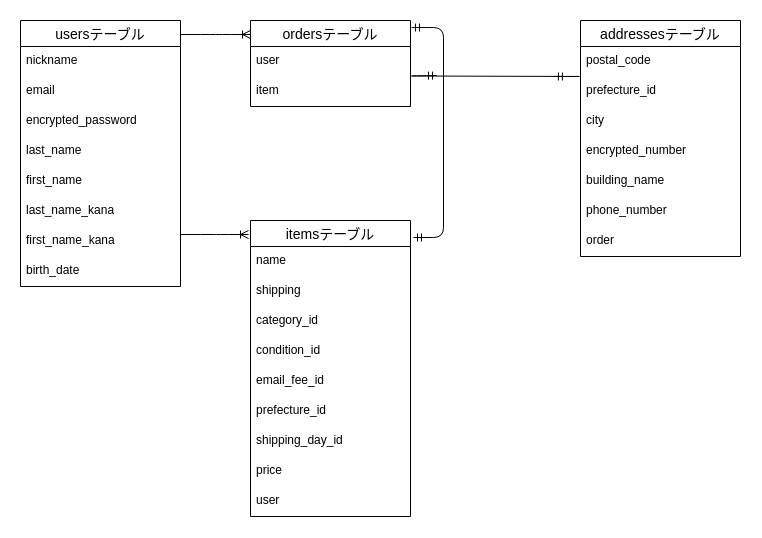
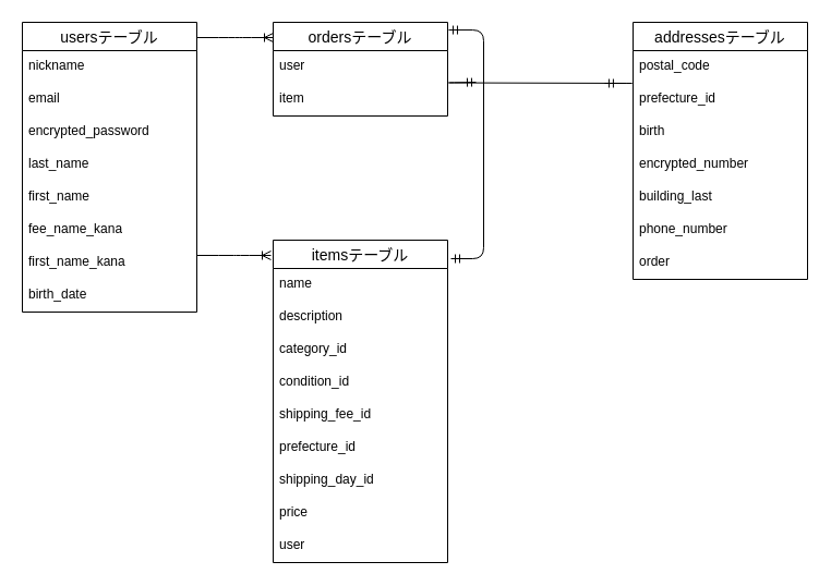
- <mxCell id="28" value="city" style="text;strokeColor=none;fillColor=none;spacingLeft=4;spacingRight=4;overflow=hidden;rotatable=0;points=[[0,0.5],[1,0.5]];portConstraint=eastwest;fontSize=12;whiteSpace=wrap;html=1;" parent="24" vertex="1"><mxGeometry y="86" width="160" height="30" as="geometry" /></mxCell>
+ <mxCell id="28" value="birth" style="text;strokeColor=none;fillColor=none;spacingLeft=4;spacingRight=4;overflow=hidden;rotatable=0;points=[[0,0.5],[1,0.5]];portConstraint=eastwest;fontSize=12;whiteSpace=wrap;html=1;" parent="24" vertex="1"><mxGeometry y="86" width="160" height="30" as="geometry" /></mxCell>
- <mxCell id="30" value="building_name" style="text;strokeColor=none;fillColor=none;spacingLeft=4;spacingRight=4;overflow=hidden;rotatable=0;points=[[0,0.5],[1,0.5]];portConstraint=eastwest;fontSize=12;whiteSpace=wrap;html=1;" parent="24" vertex="1"><mxGeometry y="146" width="160" height="30" as="geometry" /></mxCell>
+ <mxCell id="30" value="building_last" style="text;strokeColor=none;fillColor=none;spacingLeft=4;spacingRight=4;overflow=hidden;rotatable=0;points=[[0,0.5],[1,0.5]];portConstraint=eastwest;fontSize=12;whiteSpace=wrap;html=1;" parent="24" vertex="1"><mxGeometry y="146" width="160" height="30" as="geometry" /></mxCell>
- <mxCell id="8" value="last_name_kana" style="text;strokeColor=none;fillColor=none;spacingLeft=4;spacingRight=4;overflow=hidden;rotatable=0;points=[[0,0.5],[1,0.5]];portConstraint=eastwest;fontSize=12;whiteSpace=wrap;html=1;" parent="2" vertex="1"><mxGeometry y="176" width="160" height="30" as="geometry" /></mxCell>
+ <mxCell id="8" value="fee_name_kana" style="text;strokeColor=none;fillColor=none;spacingLeft=4;spacingRight=4;overflow=hidden;rotatable=0;points=[[0,0.5],[1,0.5]];portConstraint=eastwest;fontSize=12;whiteSpace=wrap;html=1;" parent="2" vertex="1"><mxGeometry y="176" width="160" height="30" as="geometry" /></mxCell>
- <mxCell id="13" value="shipping" style="text;strokeColor=none;fillColor=none;spacingLeft=4;spacingRight=4;overflow=hidden;rotatable=0;points=[[0,0.5],[1,0.5]];portConstraint=eastwest;fontSize=12;whiteSpace=wrap;html=1;" parent="11" vertex="1"><mxGeometry y="56" width="160" height="30" as="geometry" /></mxCell>
+ <mxCell id="13" value="description" style="text;strokeColor=none;fillColor=none;spacingLeft=4;spacingRight=4;overflow=hidden;rotatable=0;points=[[0,0.5],[1,0.5]];portConstraint=eastwest;fontSize=12;whiteSpace=wrap;html=1;" parent="11" vertex="1"><mxGeometry y="56" width="160" height="30" as="geometry" /></mxCell>
- <mxCell id="16" value="email_fee_id" style="text;strokeColor=none;fillColor=none;spacingLeft=4;spacingRight=4;overflow=hidden;rotatable=0;points=[[0,0.5],[1,0.5]];portConstraint=eastwest;fontSize=12;whiteSpace=wrap;html=1;" parent="11" vertex="1"><mxGeometry y="146" width="160" height="30" as="geometry" /></mxCell>
+ <mxCell id="16" value="shipping_fee_id" style="text;strokeColor=none;fillColor=none;spacingLeft=4;spacingRight=4;overflow=hidden;rotatable=0;points=[[0,0.5],[1,0.5]];portConstraint=eastwest;fontSize=12;whiteSpace=wrap;html=1;" parent="11" vertex="1"><mxGeometry y="146" width="160" height="30" as="geometry" /></mxCell>
